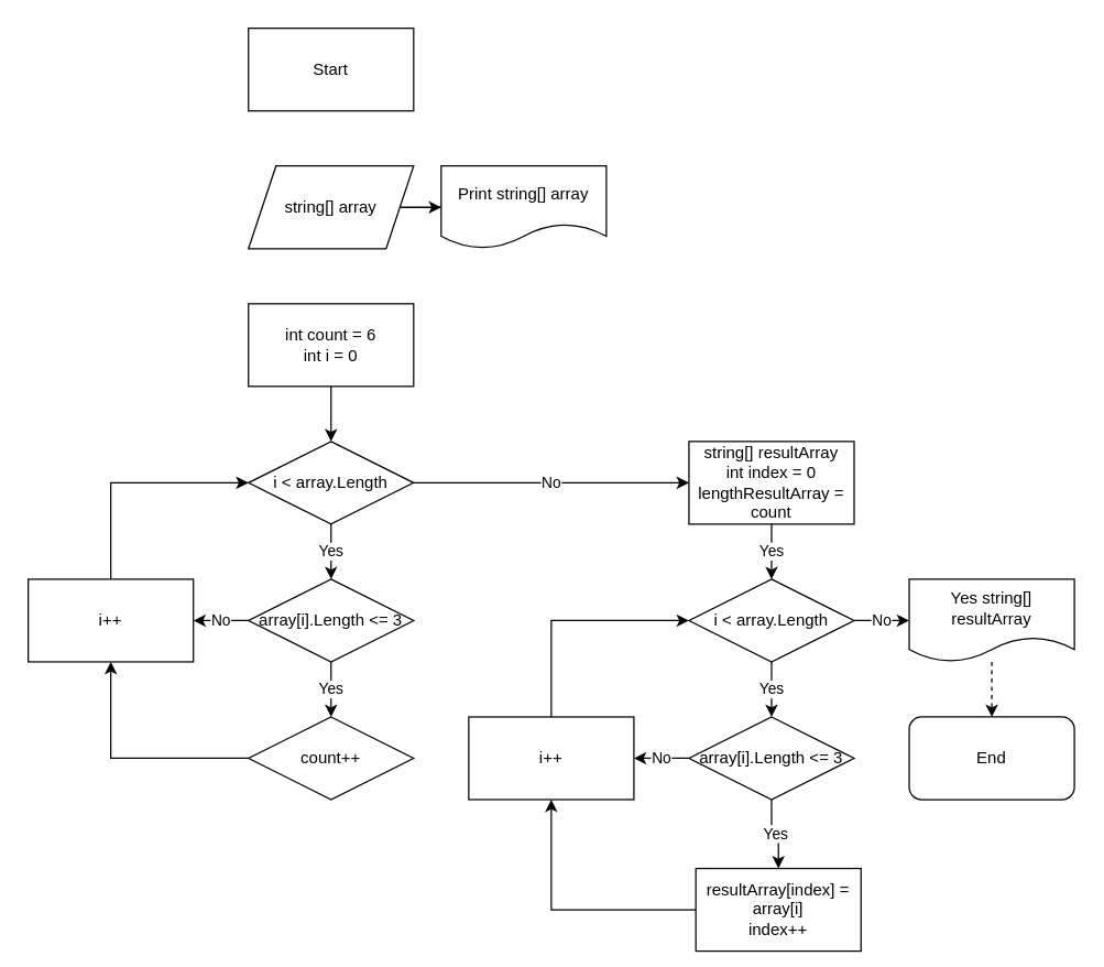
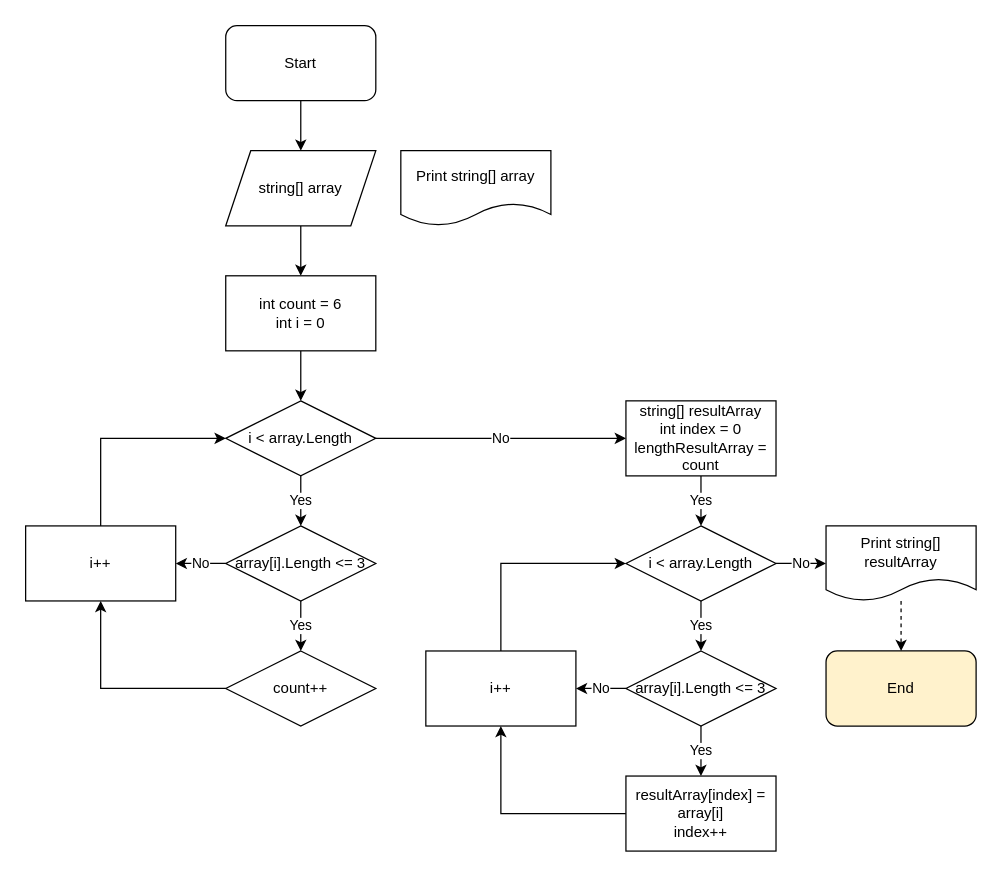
- <mxCell id="3" value="Start" style="whiteSpace=wrap;html=1;rounded=0;" vertex="1" parent="1"><mxGeometry x="180" y="20" width="120" height="60" as="geometry" /></mxCell>
+ <mxCell id="3" value="Start" style="rounded=1;whiteSpace=wrap;html=1;" vertex="1" parent="1"><mxGeometry x="180" y="20" width="120" height="60" as="geometry" /></mxCell>
+ <mxCell id="2" style="edgeStyle=orthogonalEdgeStyle;rounded=0;orthogonalLoop=1;jettySize=auto;html=1;exitX=0.5;exitY=1;exitDx=0;exitDy=0;entryX=0.5;entryY=0;entryDx=0;entryDy=0;" edge="1" parent="1" source="3" target="6"><mxGeometry relative="1" as="geometry" /></mxCell>
- <mxCell id="5" value="" style="edgeStyle=orthogonalEdgeStyle;rounded=0;orthogonalLoop=1;jettySize=auto;html=1;" edge="1" parent="1" source="6" target="9"><mxGeometry relative="1" as="geometry" /></mxCell>
+ <mxCell id="4" style="edgeStyle=orthogonalEdgeStyle;rounded=0;orthogonalLoop=1;jettySize=auto;html=1;exitX=0.5;exitY=1;exitDx=0;exitDy=0;entryX=0.5;entryY=0;entryDx=0;entryDy=0;" edge="1" parent="1" source="6" target="8"><mxGeometry relative="1" as="geometry" /></mxCell>
- <mxCell id="34" value="Yes string[] resultArray" style="shape=document;whiteSpace=wrap;html=1;boundedLbl=1;" vertex="1" parent="1"><mxGeometry x="660" y="420" width="120" height="60" as="geometry" /></mxCell>
+ <mxCell id="34" value="Print string[] resultArray" style="shape=document;whiteSpace=wrap;html=1;boundedLbl=1;" vertex="1" parent="1"><mxGeometry x="660" y="420" width="120" height="60" as="geometry" /></mxCell>
- <mxCell id="32" value="End" style="rounded=1;whiteSpace=wrap;html=1;" vertex="1" parent="1"><mxGeometry x="660" y="520" width="120" height="60" as="geometry" /></mxCell>
+ <mxCell id="32" value="End" style="rounded=1;whiteSpace=wrap;html=1;fillColor=#fff2cc;" vertex="1" parent="1"><mxGeometry x="660" y="520" width="120" height="60" as="geometry" /></mxCell>
- <mxCell id="31" value="resultArray[index] = array[i]&lt;br&gt;index++" style="rounded=0;whiteSpace=wrap;html=1;" vertex="1" parent="1"><mxGeometry x="505" y="630" width="120" height="60" as="geometry" /></mxCell>
+ <mxCell id="31" value="resultArray[index] = array[i]&lt;br&gt;index++" style="rounded=0;whiteSpace=wrap;html=1;" vertex="1" parent="1"><mxGeometry x="500" y="620" width="120" height="60" as="geometry" /></mxCell>
